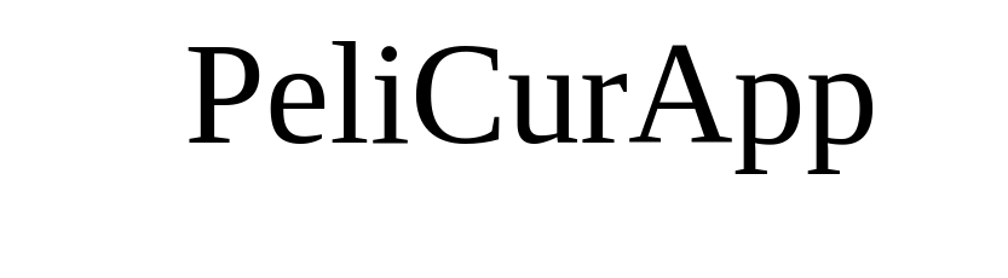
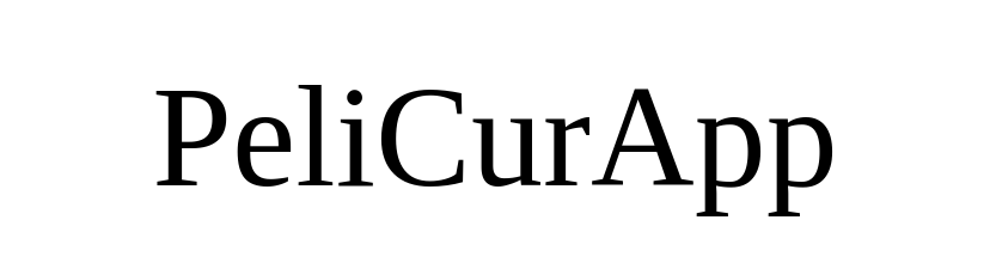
- <mxCell id="2" value="PeliCurApp" style="text;html=1;strokeColor=none;fillColor=none;align=center;verticalAlign=middle;whiteSpace=wrap;rounded=0;fontFamily=Cinzel;fontSource=https%3A%2F%2Ffonts.googleapis.com%2Fcss%3Ffamily%3DCinzel;fontSize=48;" vertex="1" parent="1"><mxGeometry x="30" y="5" width="291" height="50" as="geometry" /></mxCell>
+ <mxCell id="2" value="PeliCurApp" style="text;html=1;strokeColor=none;fillColor=none;align=center;verticalAlign=middle;whiteSpace=wrap;rounded=0;fontFamily=Cinzel;fontSource=https%3A%2F%2Ffonts.googleapis.com%2Fcss%3Ffamily%3DCinzel;fontSize=48;" vertex="1" parent="1"><mxGeometry x="20" y="20" width="291" height="50" as="geometry" /></mxCell>
